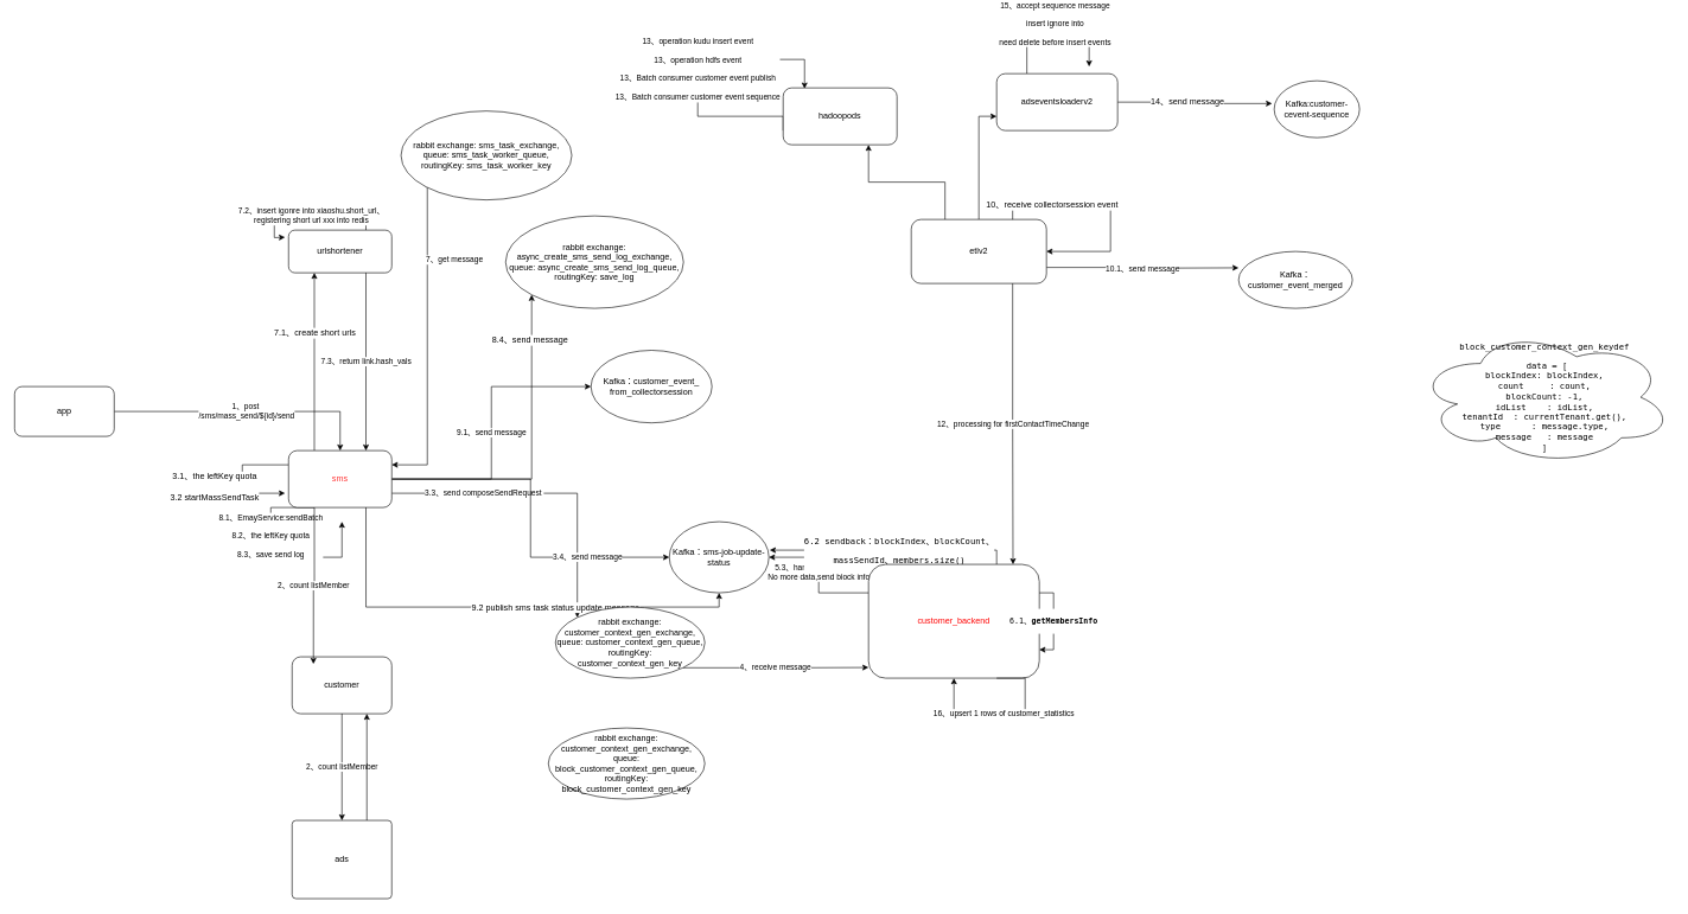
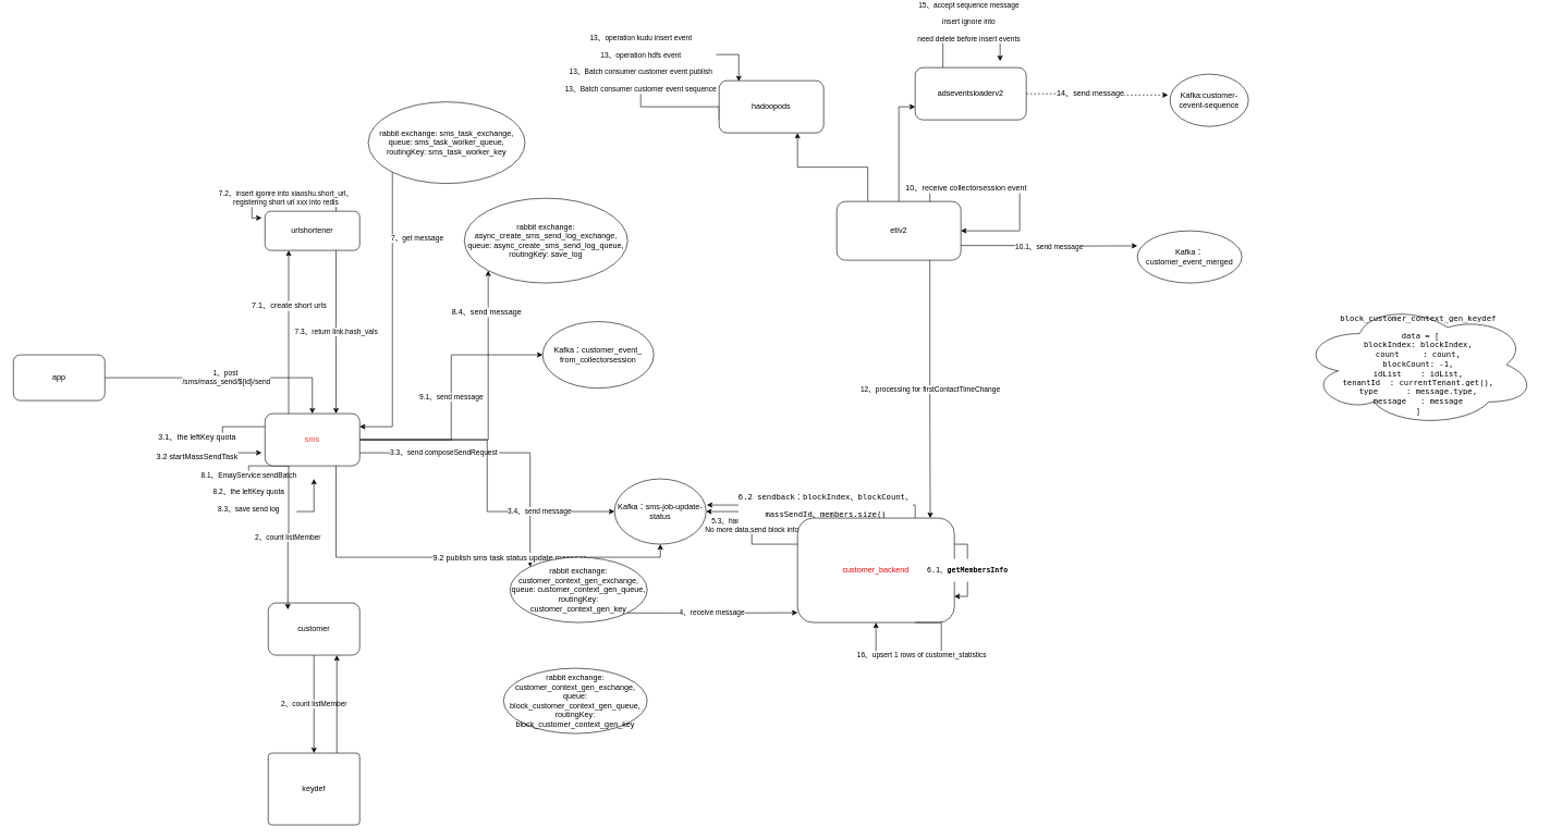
- <mxCell id="50" style="edgeStyle=orthogonalEdgeStyle;rounded=0;orthogonalLoop=1;jettySize=auto;html=1;exitX=1;exitY=0.5;exitDx=0;exitDy=0;entryX=-0.025;entryY=0.4;entryDx=0;entryDy=0;entryPerimeter=0;" edge="1" parent="1" source="53" target="49"><mxGeometry relative="1" as="geometry"><mxPoint x="1600" y="143" as="targetPoint" /></mxGeometry></mxCell>
+ <mxCell id="50" style="edgeStyle=orthogonalEdgeStyle;rounded=0;orthogonalLoop=1;jettySize=auto;html=1;exitX=1;exitY=0.5;exitDx=0;exitDy=0;entryX=-0.025;entryY=0.4;entryDx=0;entryDy=0;entryPerimeter=0;dashed=1;" edge="1" parent="1" source="53" target="49"><mxGeometry relative="1" as="geometry"><mxPoint x="1600" y="143" as="targetPoint" /></mxGeometry></mxCell>
- <mxCell id="7" value="ads" style="rounded=1;whiteSpace=wrap;html=1;arcSize=5;direction=south;" parent="1" vertex="1"><mxGeometry x="410" y="1140" width="140" height="110" as="geometry" /></mxCell>
+ <mxCell id="7" value="keydef" style="rounded=1;whiteSpace=wrap;html=1;arcSize=5;direction=south;" parent="1" vertex="1"><mxGeometry x="410" y="1140" width="140" height="110" as="geometry" /></mxCell>
